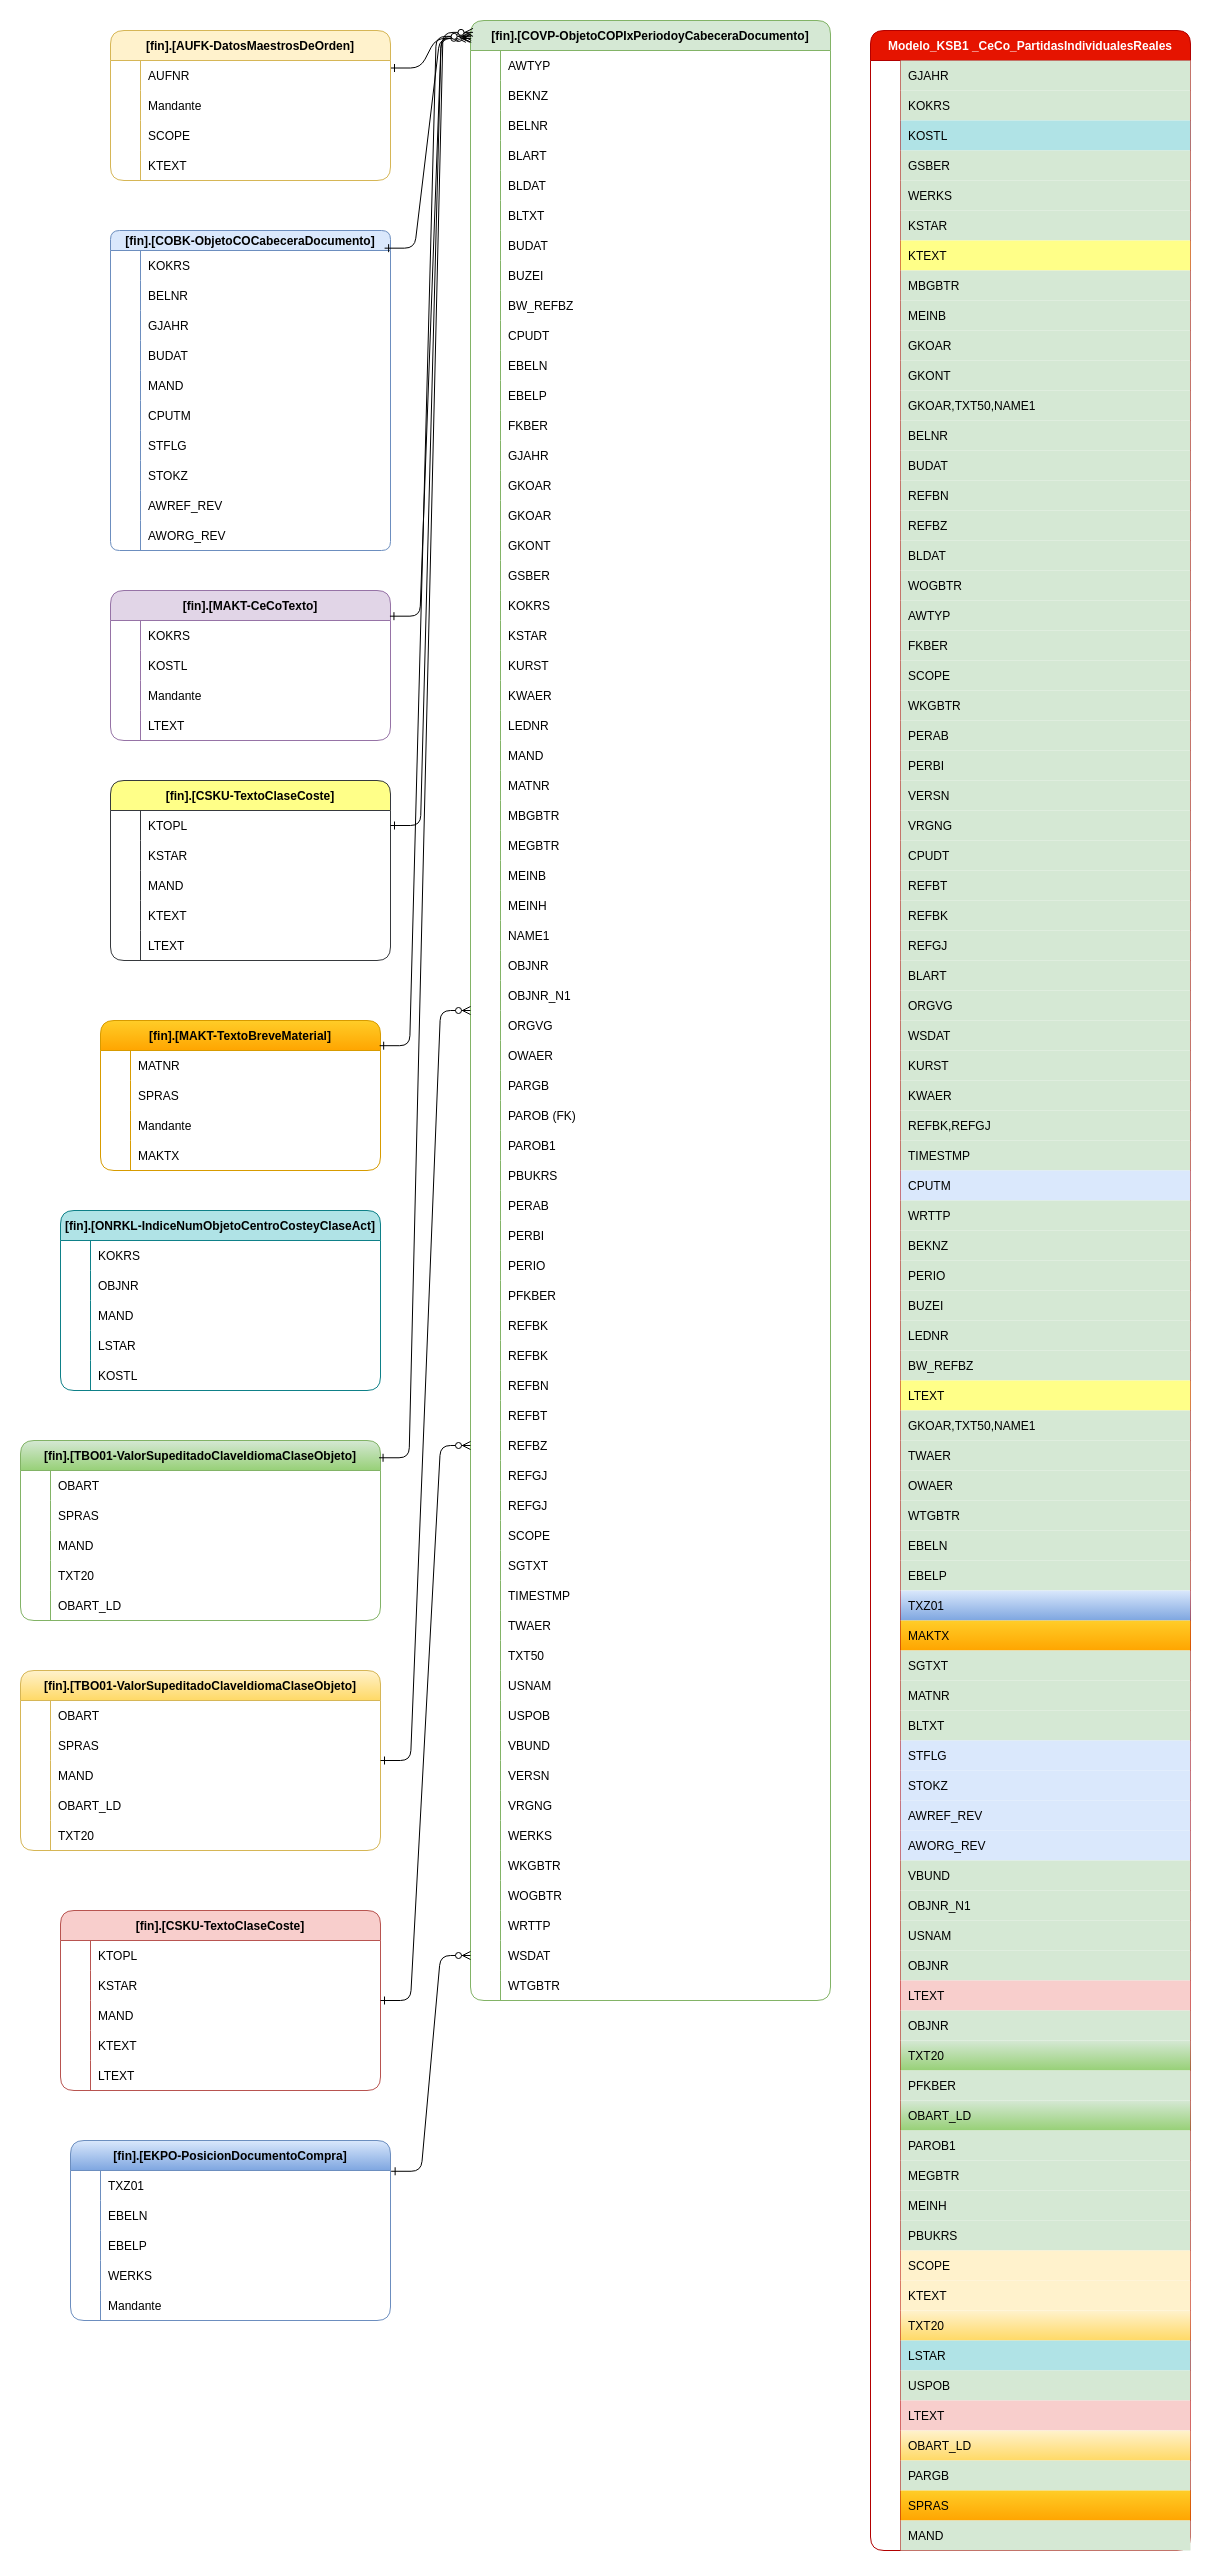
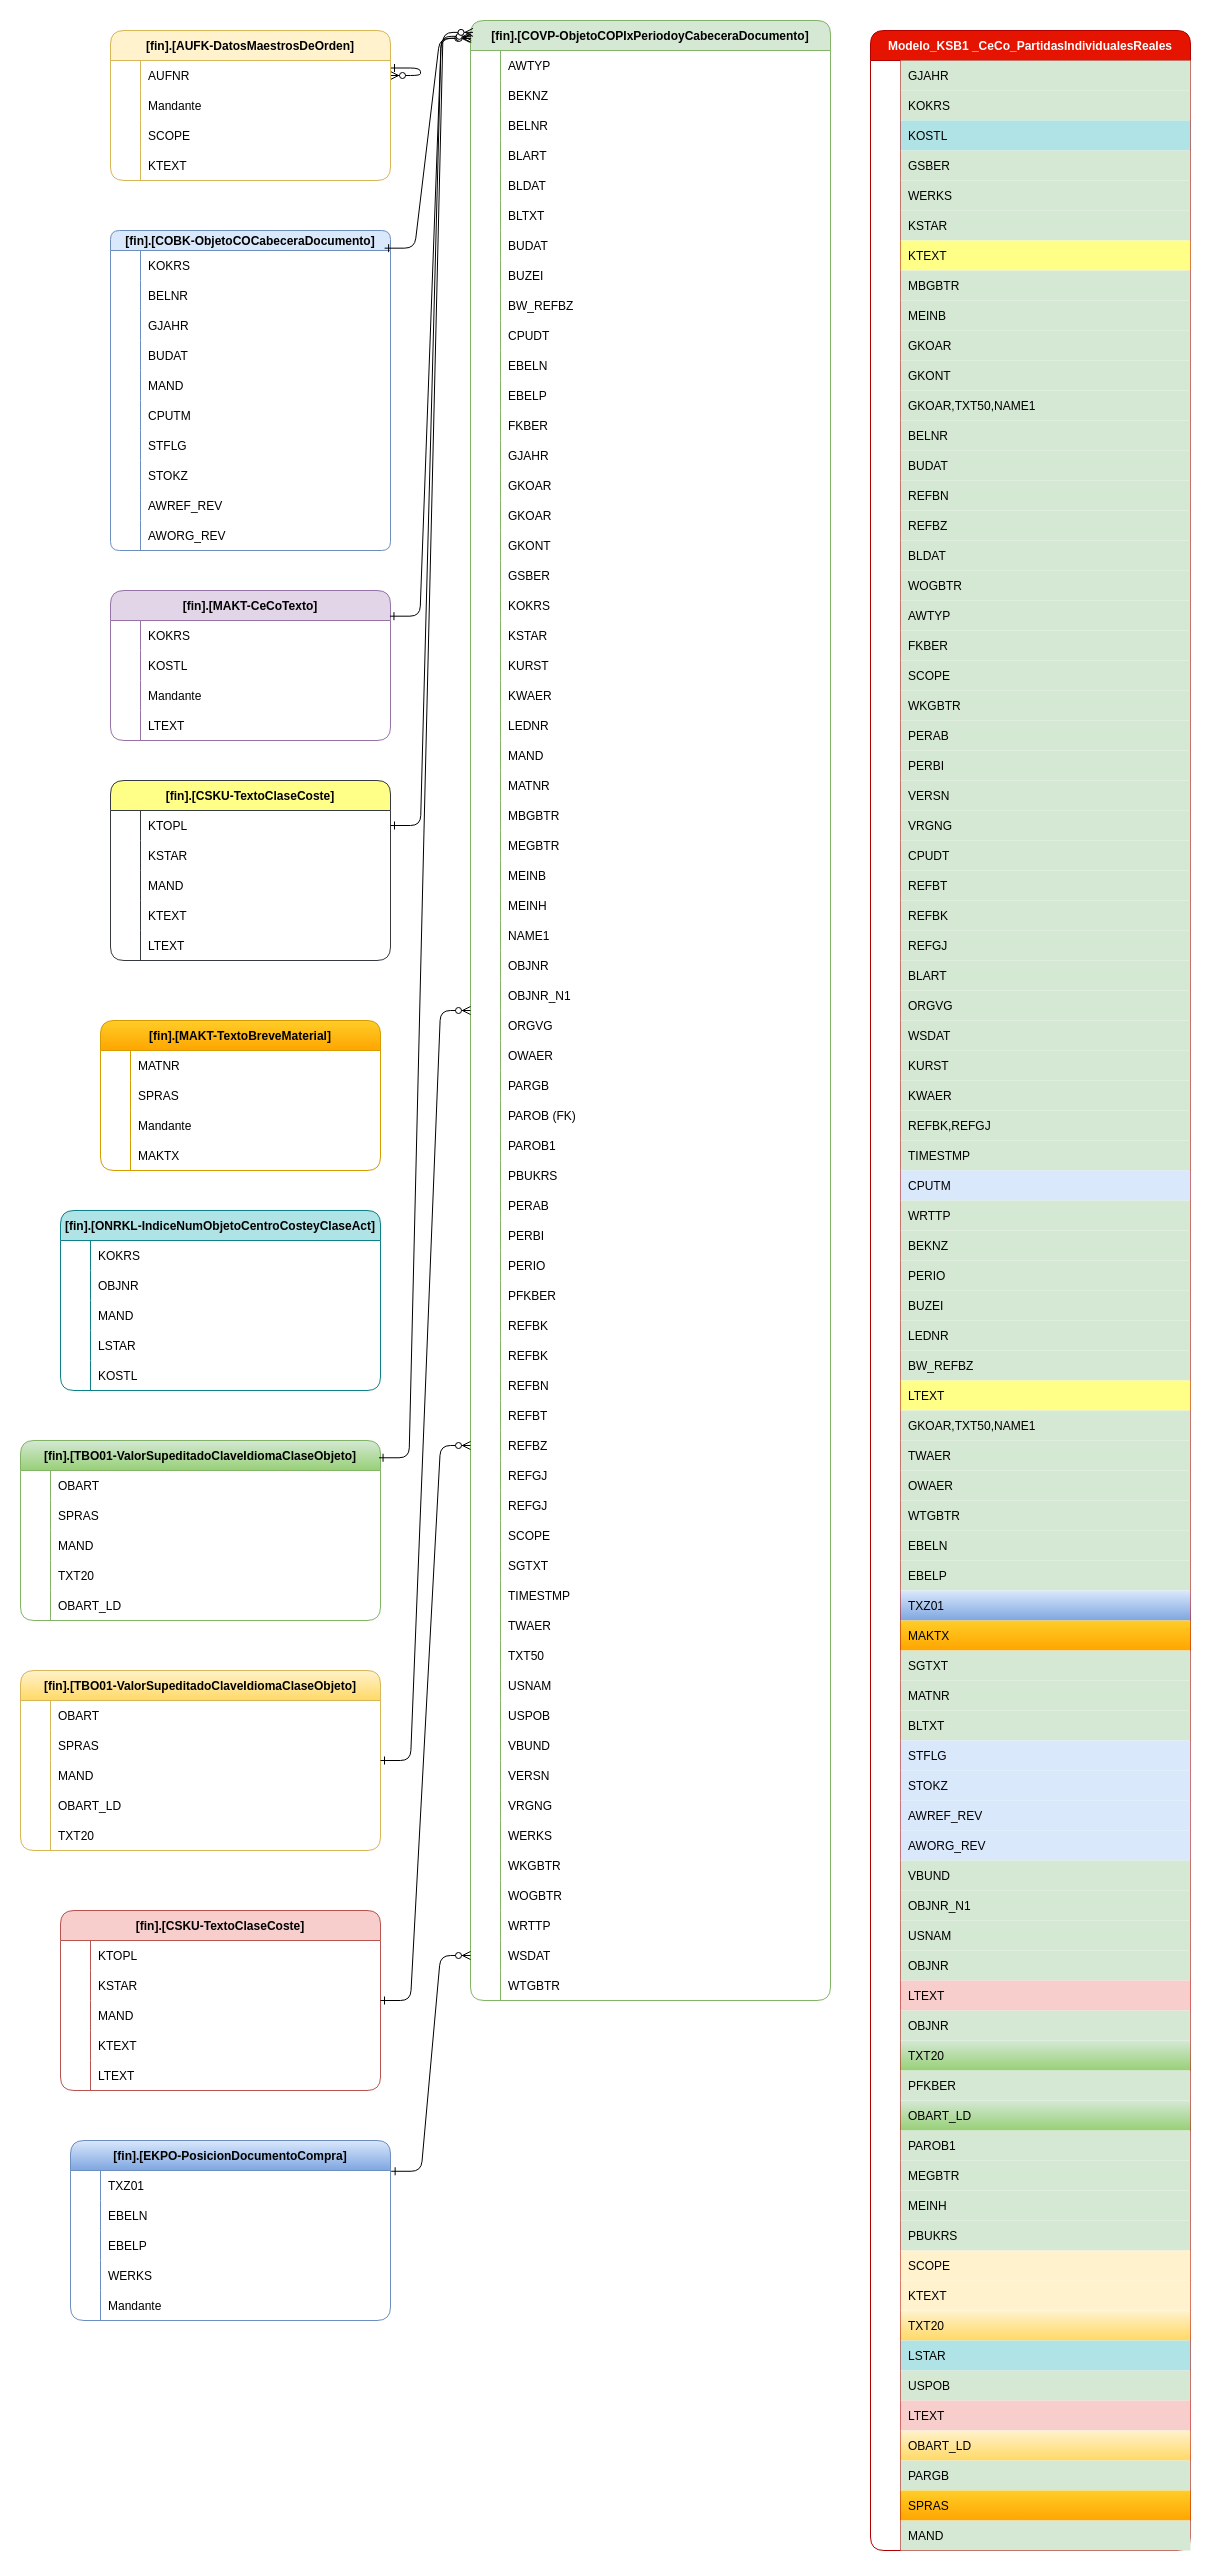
- <mxCell id="2" value="" style="edgeStyle=entityRelationEdgeStyle;endArrow=ERzeroToMany;startArrow=ERone;endFill=1;startFill=0;entryX=-0.013;entryY=0.009;entryDx=0;entryDy=0;entryPerimeter=0;exitX=1;exitY=0.25;exitDx=0;exitDy=0;" parent="1" source="253" target="297" edge="1"><mxGeometry width="100" height="100" relative="1" as="geometry"><mxPoint x="370" y="10" as="sourcePoint" /><mxPoint x="450" y="40" as="targetPoint" /></mxGeometry></mxCell>
+ <mxCell id="2" value="" style="edgeStyle=entityRelationEdgeStyle;endArrow=ERzeroToMany;startArrow=ERone;endFill=1;startFill=0;exitX=1;exitY=0.25;exitDx=0;exitDy=0;" parent="1" source="253" target="256" edge="1"><mxGeometry width="100" height="100" relative="1" as="geometry"><mxPoint x="370" y="10" as="sourcePoint" /><mxPoint x="450" y="40" as="targetPoint" /></mxGeometry></mxCell>
- <mxCell id="618" value="" style="edgeStyle=entityRelationEdgeStyle;endArrow=ERzeroToMany;startArrow=ERone;endFill=1;startFill=0;exitX=0.997;exitY=0.168;exitDx=0;exitDy=0;entryX=-0.012;entryY=0.008;entryDx=0;entryDy=0;entryPerimeter=0;exitPerimeter=0;" edge="1" parent="1" source="554" target="297"><mxGeometry width="100" height="100" relative="1" as="geometry"><mxPoint x="400" y="835" as="sourcePoint" /><mxPoint x="481" y="56" as="targetPoint" /></mxGeometry></mxCell>
